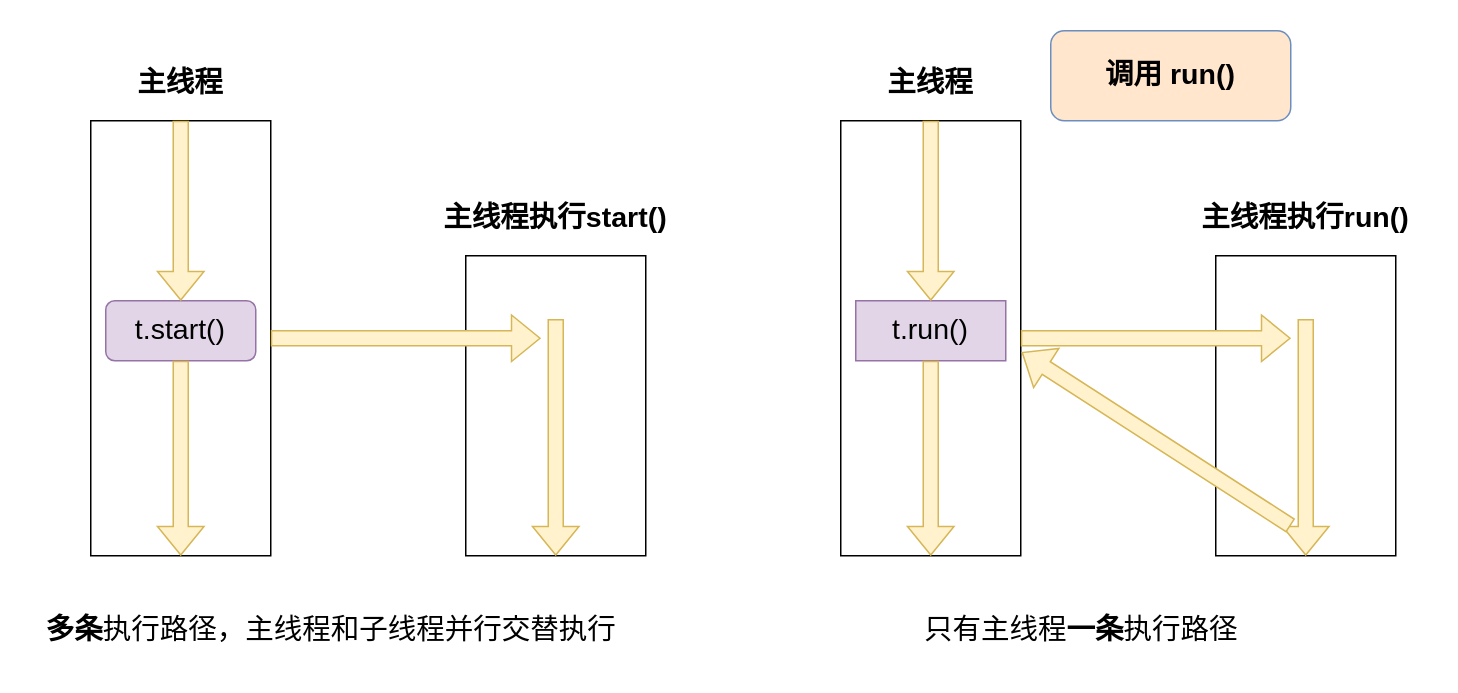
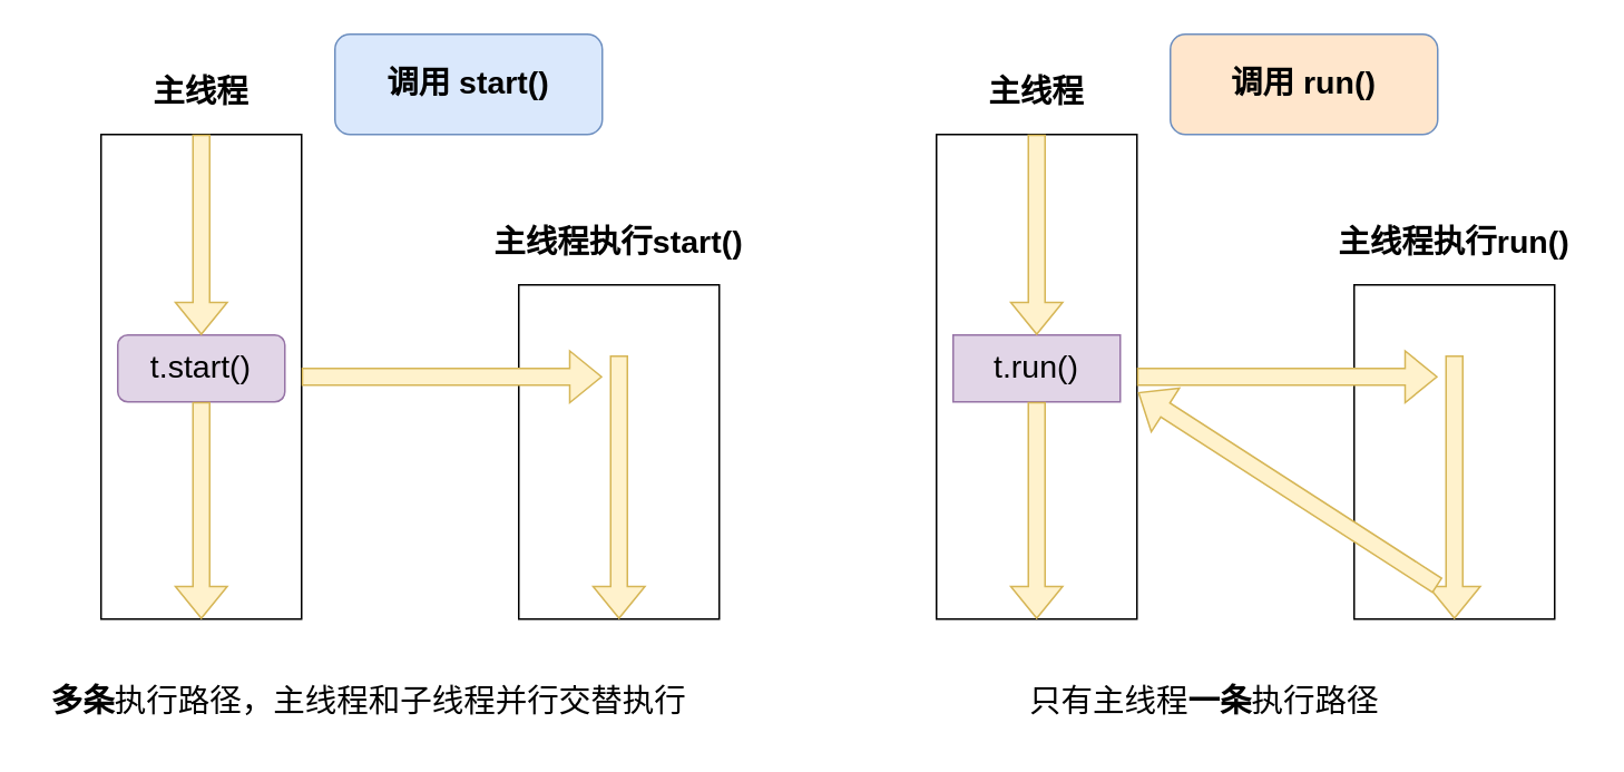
+ <mxCell id="19" value="&lt;b&gt;调用 start()&lt;/b&gt;" style="rounded=1;whiteSpace=wrap;html=1;fontSize=19;fillColor=#dae8fc;strokeColor=#6c8ebf;" vertex="1" parent="1"><mxGeometry x="200" y="20" width="160" height="60" as="geometry" /></mxCell>
